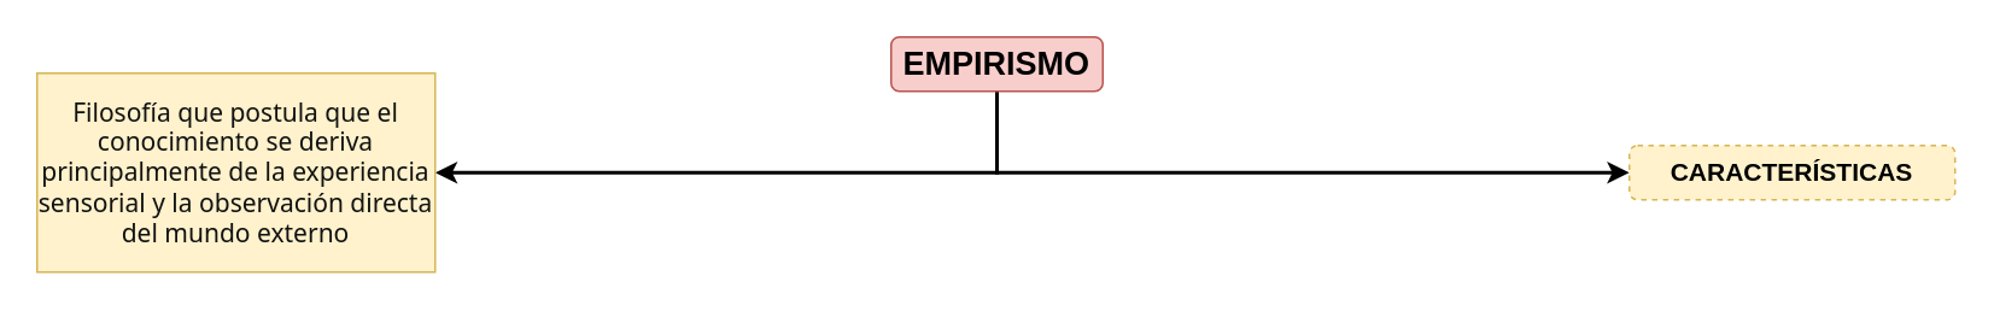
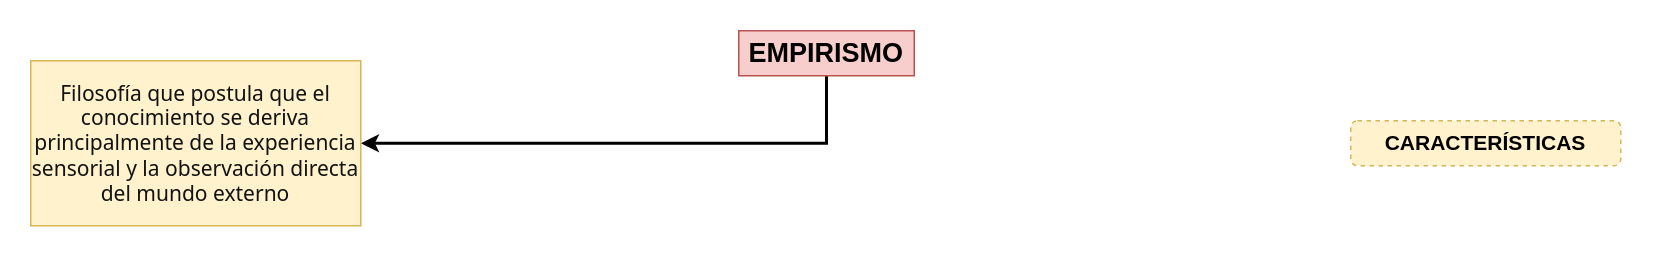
- <mxCell id="4" value="&lt;font style=&quot;font-size: 18px;&quot;&gt;EMPIRISMO&lt;/font&gt;" style="whiteSpace=wrap;html=1;fillColor=#f8cecc;strokeColor=#b85450;fontStyle=1;fontSize=18;rounded=1;" parent="1" vertex="1"><mxGeometry x="492" y="20" width="117" height="30" as="geometry" /></mxCell>
+ <mxCell id="4" value="&lt;font style=&quot;font-size: 18px;&quot;&gt;EMPIRISMO&lt;/font&gt;" style="rounded=0;whiteSpace=wrap;html=1;fillColor=#f8cecc;strokeColor=#b85450;fontStyle=1;fontSize=18;" parent="1" vertex="1"><mxGeometry x="492" y="20" width="117" height="30" as="geometry" /></mxCell>
- <mxCell id="3" style="edgeStyle=orthogonalEdgeStyle;rounded=0;orthogonalLoop=1;jettySize=auto;html=1;entryX=0;entryY=0.5;entryDx=0;entryDy=0;strokeWidth=2;" edge="1" parent="1" source="4" target="6"><mxGeometry relative="1" as="geometry"><Array as="points"><mxPoint x="551" y="95" /></Array></mxGeometry></mxCell>
